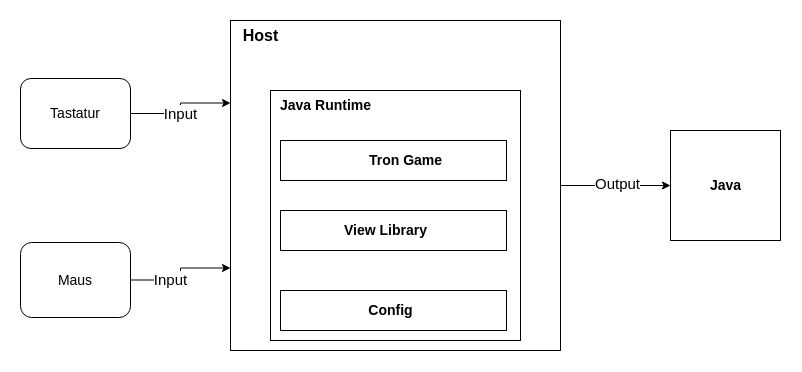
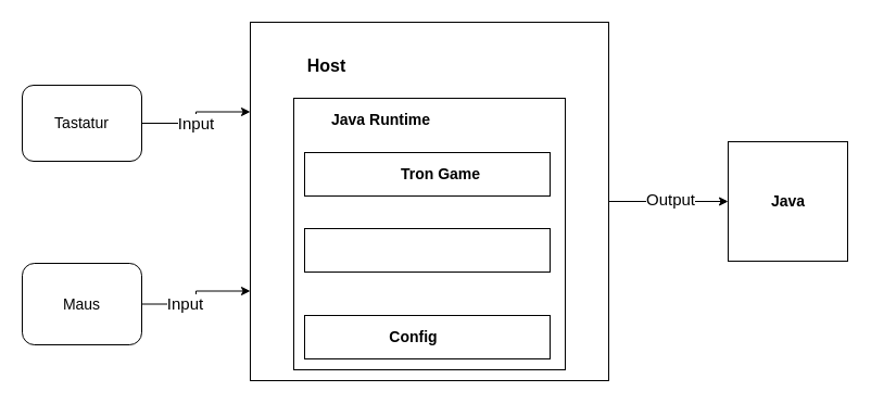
- <mxCell id="9" value="&lt;font style=&quot;font-size: 16px;&quot;&gt;&lt;b&gt;Host&lt;/b&gt;&lt;/font&gt;" style="text;html=1;align=center;verticalAlign=middle;resizable=0;points=[];autosize=1;strokeColor=none;fillColor=none;" vertex="1" parent="1"><mxGeometry x="230" y="20" width="60" height="30" as="geometry" /></mxCell>
+ <mxCell id="9" value="&lt;font style=&quot;font-size: 16px;&quot;&gt;&lt;b&gt;Host&lt;/b&gt;&lt;/font&gt;" style="text;html=1;align=center;verticalAlign=middle;resizable=0;points=[];autosize=1;strokeColor=none;fillColor=none;" vertex="1" parent="1"><mxGeometry x="270" y="45" width="60" height="30" as="geometry" /></mxCell>
- <mxCell id="10" value="&lt;font size=&quot;1&quot;&gt;&lt;b style=&quot;font-size: 14px;&quot;&gt;Java Runtime&lt;/b&gt;&lt;/font&gt;" style="text;html=1;align=center;verticalAlign=middle;resizable=0;points=[];autosize=1;strokeColor=none;fillColor=none;" vertex="1" parent="1"><mxGeometry x="270" y="90" width="110" height="30" as="geometry" /></mxCell>
+ <mxCell id="10" value="&lt;font size=&quot;1&quot;&gt;&lt;b style=&quot;font-size: 14px;&quot;&gt;Java Runtime&lt;/b&gt;&lt;/font&gt;" style="text;html=1;align=center;verticalAlign=middle;resizable=0;points=[];autosize=1;strokeColor=none;fillColor=none;" vertex="1" parent="1"><mxGeometry x="295" y="95" width="110" height="30" as="geometry" /></mxCell>
- <mxCell id="12" value="&lt;font size=&quot;1&quot;&gt;&lt;b style=&quot;font-size: 14px;&quot;&gt;View Library&lt;/b&gt;&lt;/font&gt;" style="text;html=1;align=center;verticalAlign=middle;resizable=0;points=[];autosize=1;strokeColor=none;fillColor=none;" vertex="1" parent="1"><mxGeometry x="330" y="215" width="110" height="30" as="geometry" /></mxCell>
- <mxCell id="13" value="&lt;font size=&quot;1&quot;&gt;&lt;b style=&quot;font-size: 14px;&quot;&gt;Config&lt;/b&gt;&lt;/font&gt;" style="text;html=1;align=center;verticalAlign=middle;resizable=0;points=[];autosize=1;strokeColor=none;fillColor=none;" vertex="1" parent="1"><mxGeometry x="355" y="295" width="70" height="30" as="geometry" /></mxCell>
+ <mxCell id="13" value="&lt;font size=&quot;1&quot;&gt;&lt;b style=&quot;font-size: 14px;&quot;&gt;Config&lt;/b&gt;&lt;/font&gt;" style="text;html=1;align=center;verticalAlign=middle;resizable=0;points=[];autosize=1;strokeColor=none;fillColor=none;" vertex="1" parent="1"><mxGeometry x="345" y="295" width="70" height="30" as="geometry" /></mxCell>
